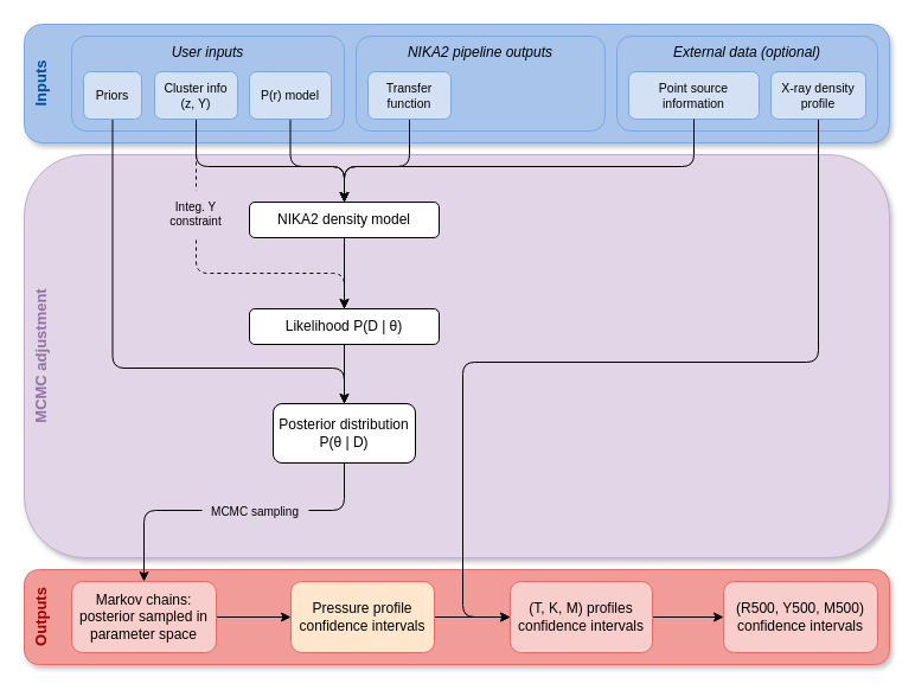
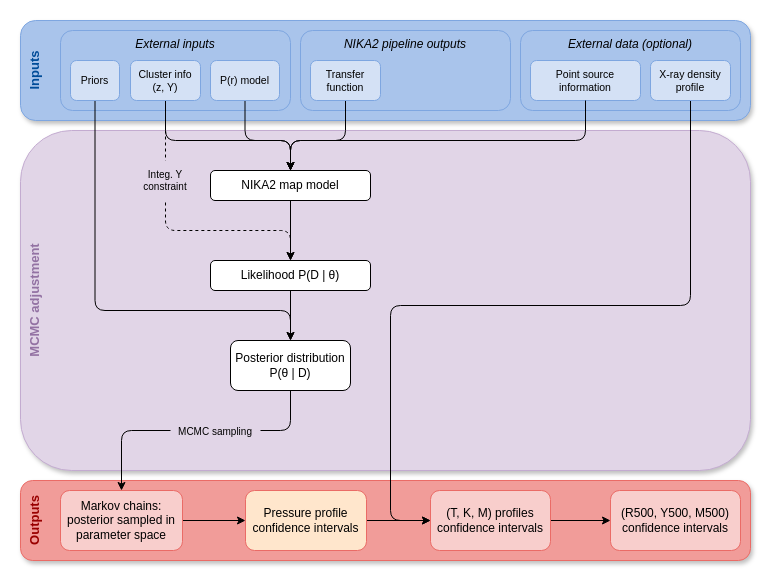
- <mxCell id="5" value="User inputs" style="rounded=1;whiteSpace=wrap;html=1;verticalAlign=top;labelBackgroundColor=none;strokeColor=#7EA6E0;glass=0;sketch=0;fontStyle=2;fontSize=12;fontFamily=Helvetica;fillColor=none;" parent="1" vertex="1"><mxGeometry x="60" y="30" width="230" height="80" as="geometry" /></mxCell>
+ <mxCell id="5" value="External inputs" style="rounded=1;whiteSpace=wrap;html=1;verticalAlign=top;labelBackgroundColor=none;strokeColor=#7EA6E0;glass=0;sketch=0;fontStyle=2;fontSize=12;fontFamily=Helvetica;fillColor=none;" parent="1" vertex="1"><mxGeometry x="60" y="30" width="230" height="80" as="geometry" /></mxCell>
- <mxCell id="21" value="NIKA2 density model" style="rounded=1;whiteSpace=wrap;html=1;labelBackgroundColor=#ffffff;" parent="1" vertex="1"><mxGeometry x="210" y="170" width="160" height="30" as="geometry" /></mxCell>
+ <mxCell id="21" value="NIKA2 map model" style="rounded=1;whiteSpace=wrap;html=1;labelBackgroundColor=#ffffff;" parent="1" vertex="1"><mxGeometry x="210" y="170" width="160" height="30" as="geometry" /></mxCell>
